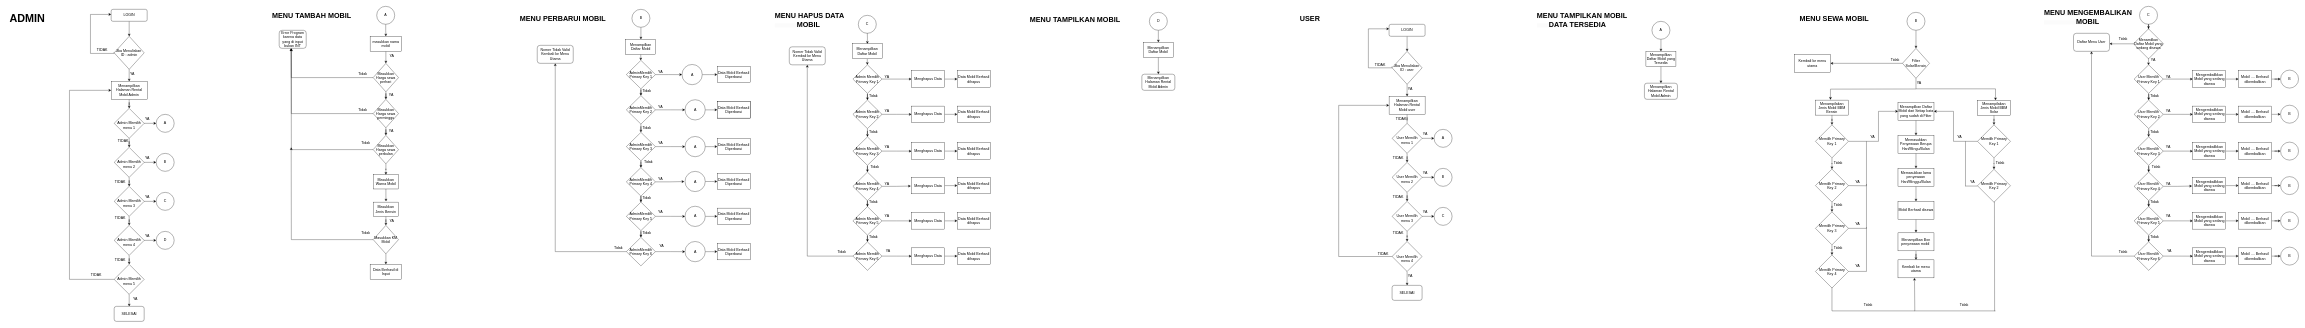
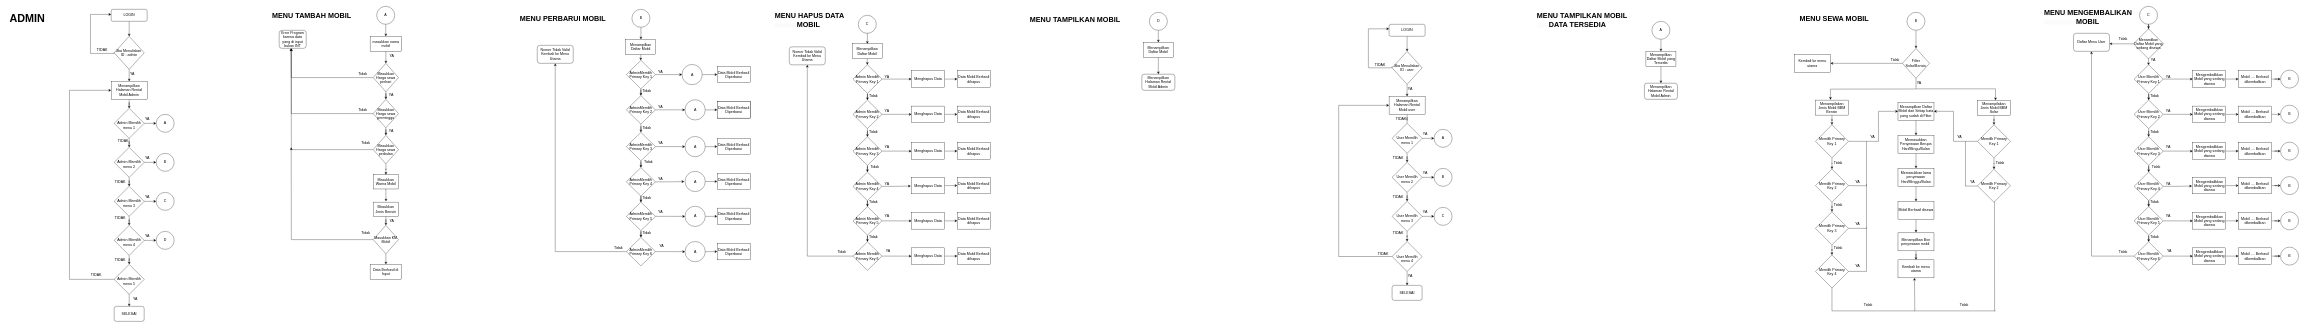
- <mxCell id="222" value="&lt;b style=&quot;color: rgb(0, 0, 0); text-wrap-mode: nowrap; text-align: center; background-color: rgb(251, 251, 251);&quot;&gt;&lt;font style=&quot;font-size: 24px;&quot;&gt;USER&lt;/font&gt;&lt;/b&gt;" style="text;whiteSpace=wrap;html=1;" parent="1" vertex="1"><mxGeometry x="4330" y="40" width="81" height="50" as="geometry" /></mxCell>
